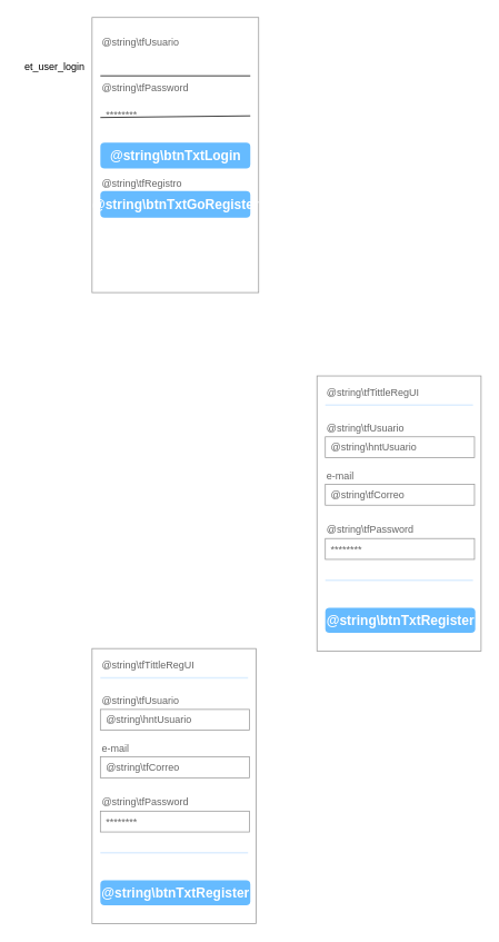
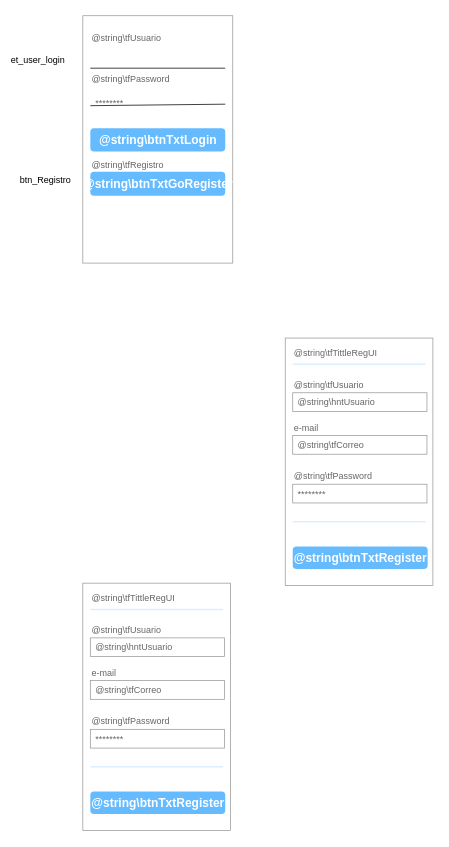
- <mxCell id="26" value="et_user_login" style="text;html=1;align=center;verticalAlign=middle;resizable=0;points=[];autosize=1;" parent="1" vertex="1"><mxGeometry x="20" y="70" width="90" height="20" as="geometry" /></mxCell>
+ <mxCell id="26" value="et_user_login" style="text;html=1;align=center;verticalAlign=middle;resizable=0;points=[];autosize=1;" parent="1" vertex="1"><mxGeometry x="5" y="70" width="90" height="20" as="geometry" /></mxCell>
+ <mxCell id="27" value="btn_Registro" style="text;html=1;align=center;verticalAlign=middle;resizable=0;points=[];autosize=1;" parent="1" vertex="1"><mxGeometry x="20" y="230" width="80" height="20" as="geometry" /></mxCell>
